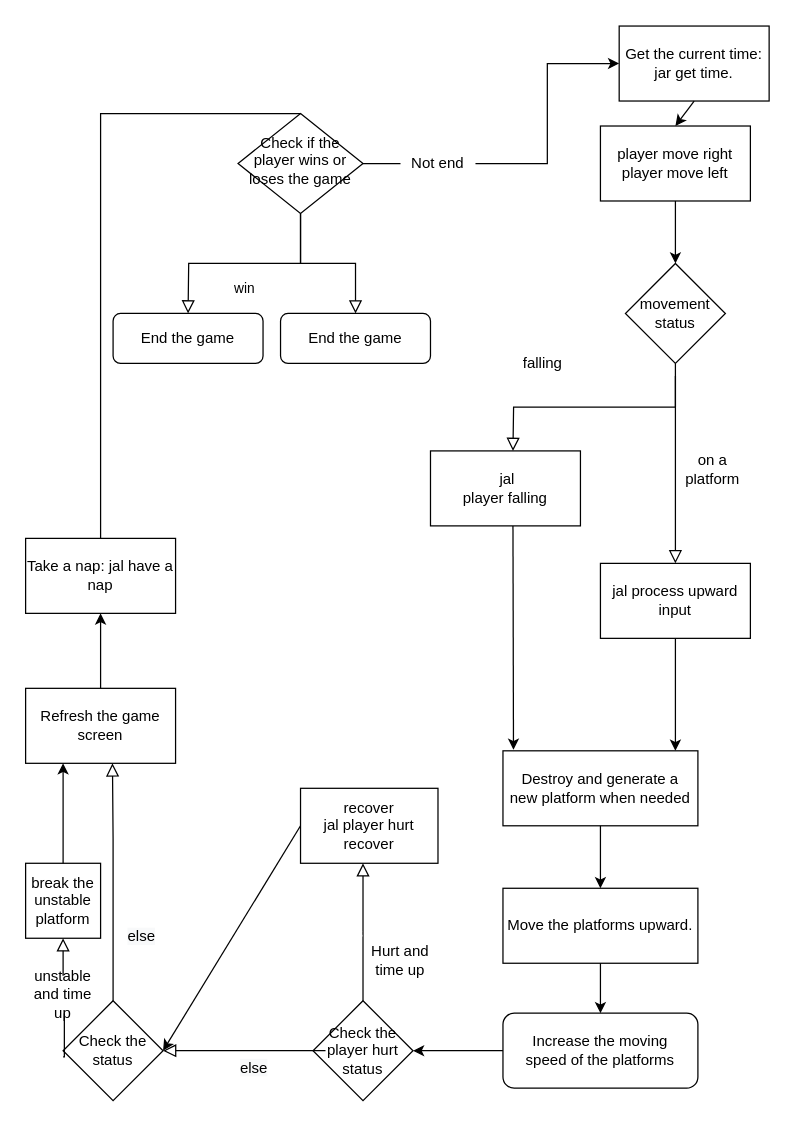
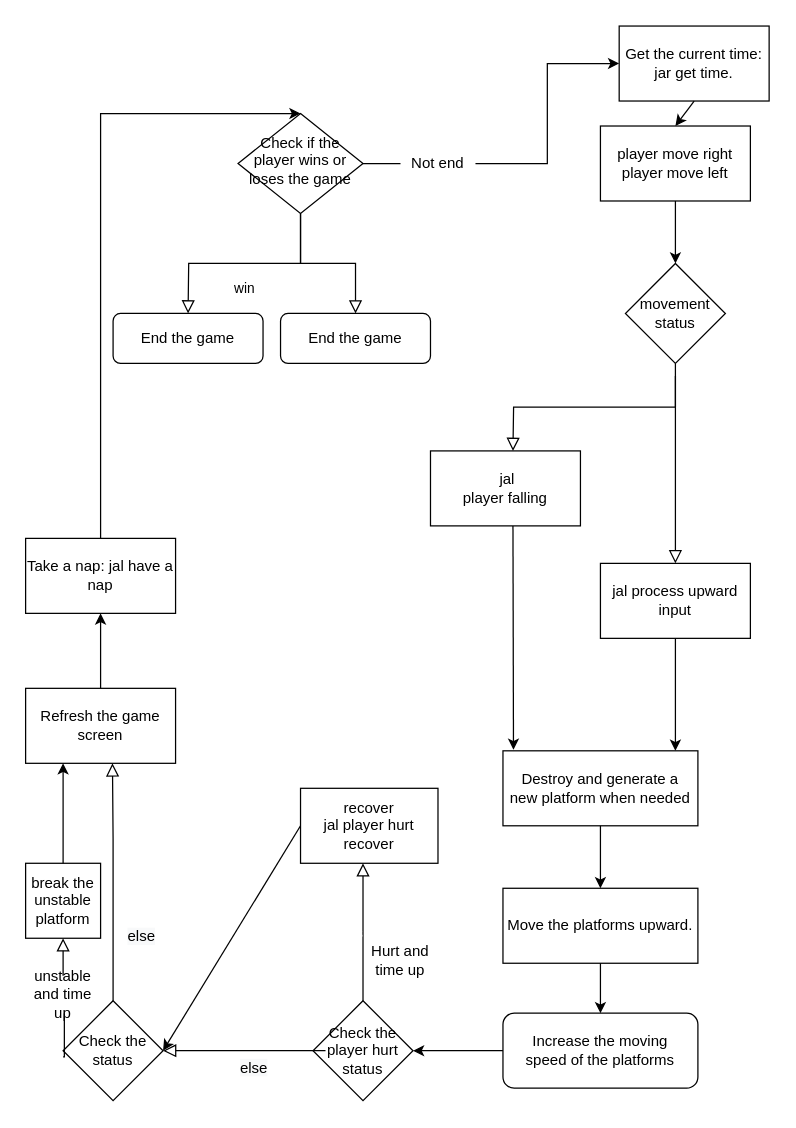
- <mxCell id="43" value="" style="endArrow=none;html=1;rounded=0;fontColor=#000000;exitX=0.5;exitY=0;exitDx=0;exitDy=0;entryX=0.5;entryY=0;entryDx=0;entryDy=0;" edge="1" parent="1" source="42" target="4"><mxGeometry width="50" height="50" relative="1" as="geometry"><mxPoint x="50" y="380" as="sourcePoint" /><mxPoint x="80" y="90" as="targetPoint" /><Array as="points"><mxPoint x="80" y="90" /></Array></mxGeometry></mxCell>
+ <mxCell id="43" value="" style="endArrow=classic;html=1;rounded=0;fontColor=#000000;exitX=0.5;exitY=0;exitDx=0;exitDy=0;entryX=0.5;entryY=0;entryDx=0;entryDy=0;" edge="1" parent="1" source="42" target="4"><mxGeometry width="50" height="50" relative="1" as="geometry"><mxPoint x="50" y="380" as="sourcePoint" /><mxPoint x="80" y="90" as="targetPoint" /><Array as="points"><mxPoint x="80" y="90" /></Array></mxGeometry></mxCell>
- <mxCell id="10" value="falling" style="text;html=1;strokeColor=none;fillColor=none;align=center;verticalAlign=middle;whiteSpace=wrap;rounded=0;" vertex="1" parent="1"><mxGeometry x="404" y="275" width="60" height="30" as="geometry" /></mxCell>
- <mxCell id="11" value="on a platform" style="text;html=1;strokeColor=none;fillColor=none;align=center;verticalAlign=middle;whiteSpace=wrap;rounded=0;" vertex="1" parent="1"><mxGeometry x="540" y="360" width="60" height="30" as="geometry" /></mxCell>
